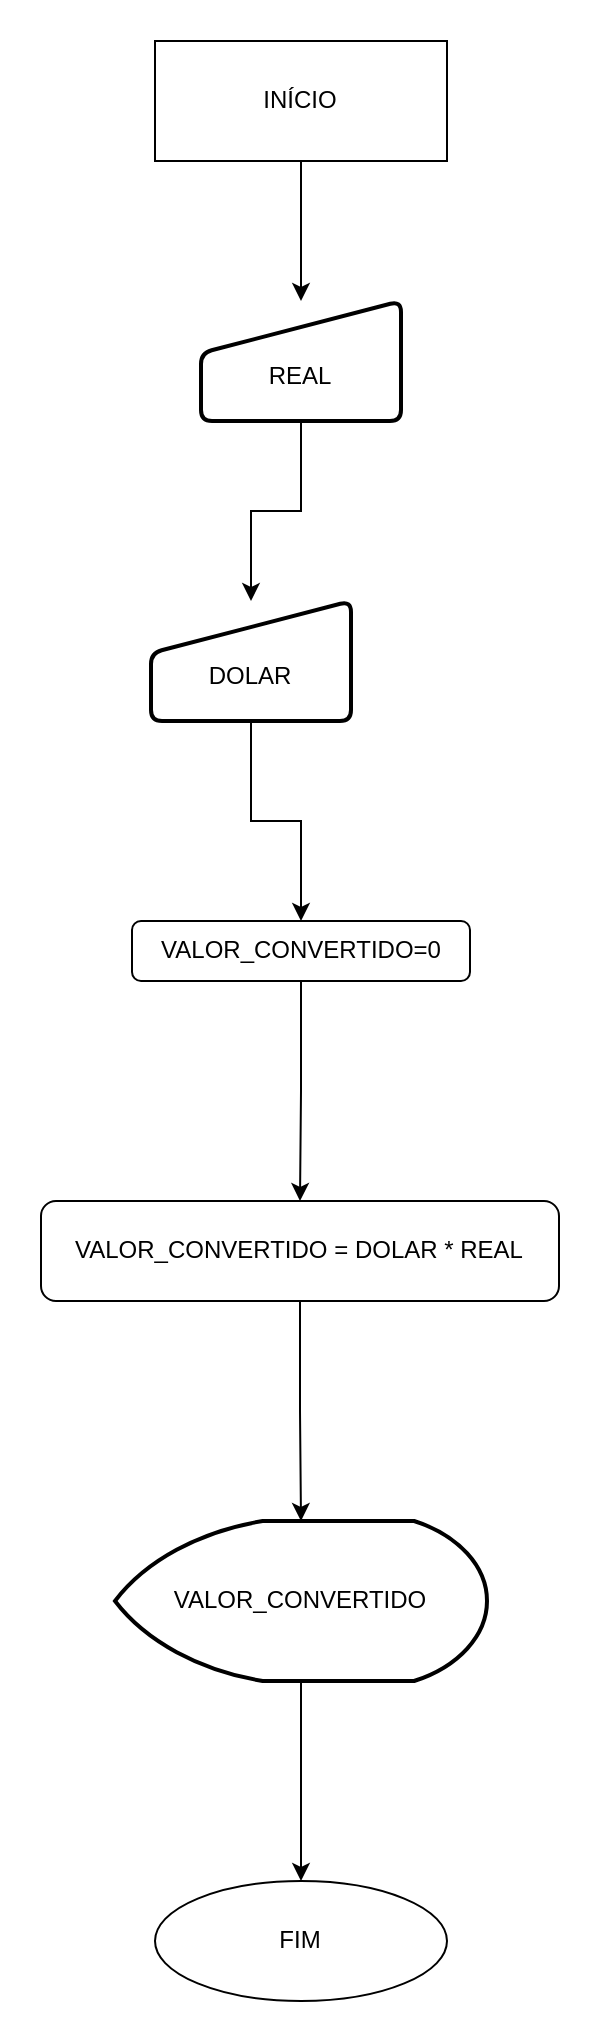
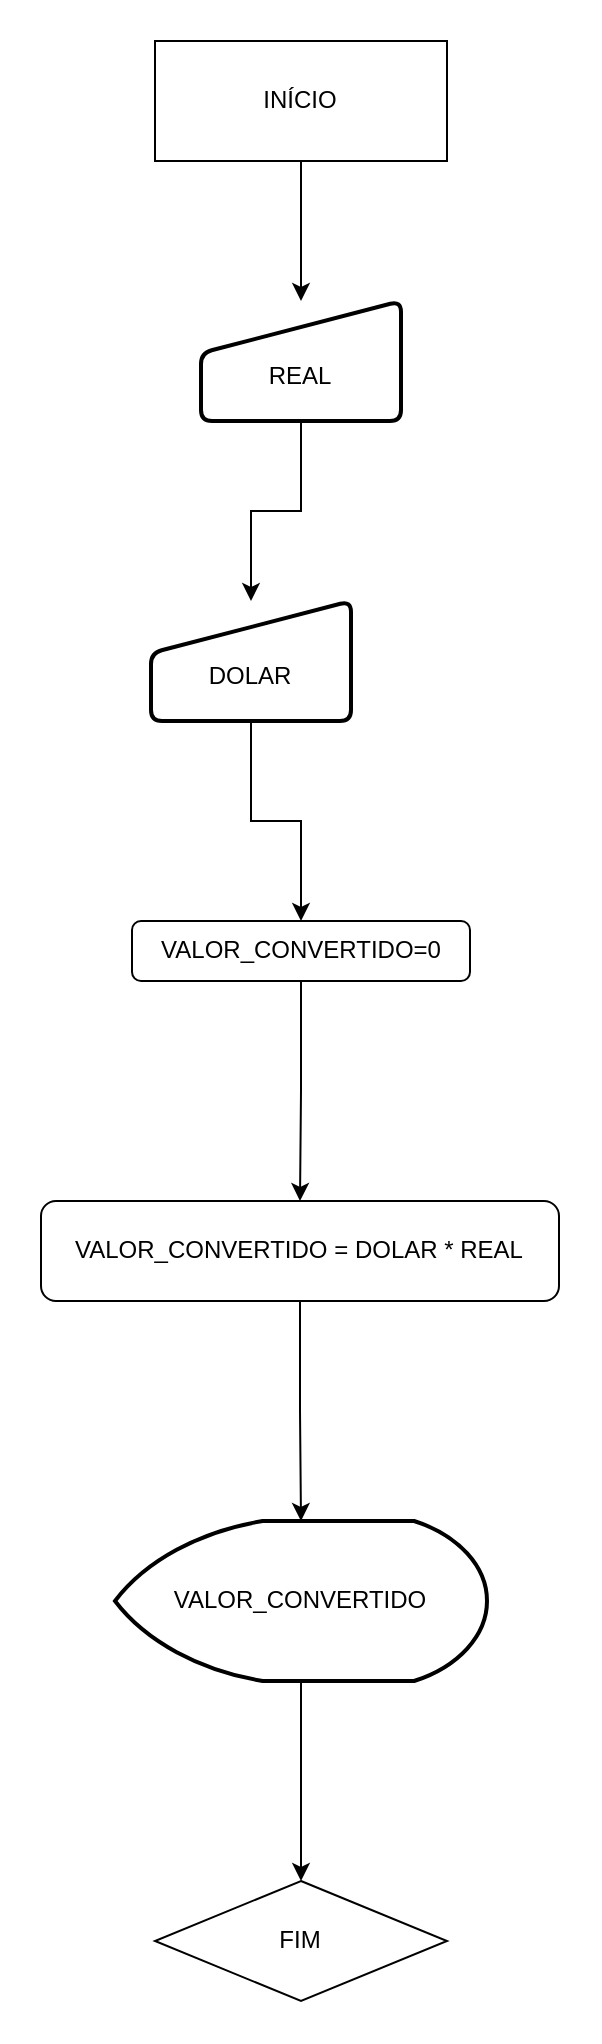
- <mxCell id="4" value="FIM" style="ellipse;whiteSpace=wrap;html=1;" vertex="1" parent="1"><mxGeometry x="77" y="940" width="146" height="60" as="geometry" /></mxCell>
+ <mxCell id="4" value="FIM" style="rhombus;whiteSpace=wrap;html=1;" vertex="1" parent="1"><mxGeometry x="77" y="940" width="146" height="60" as="geometry" /></mxCell>
